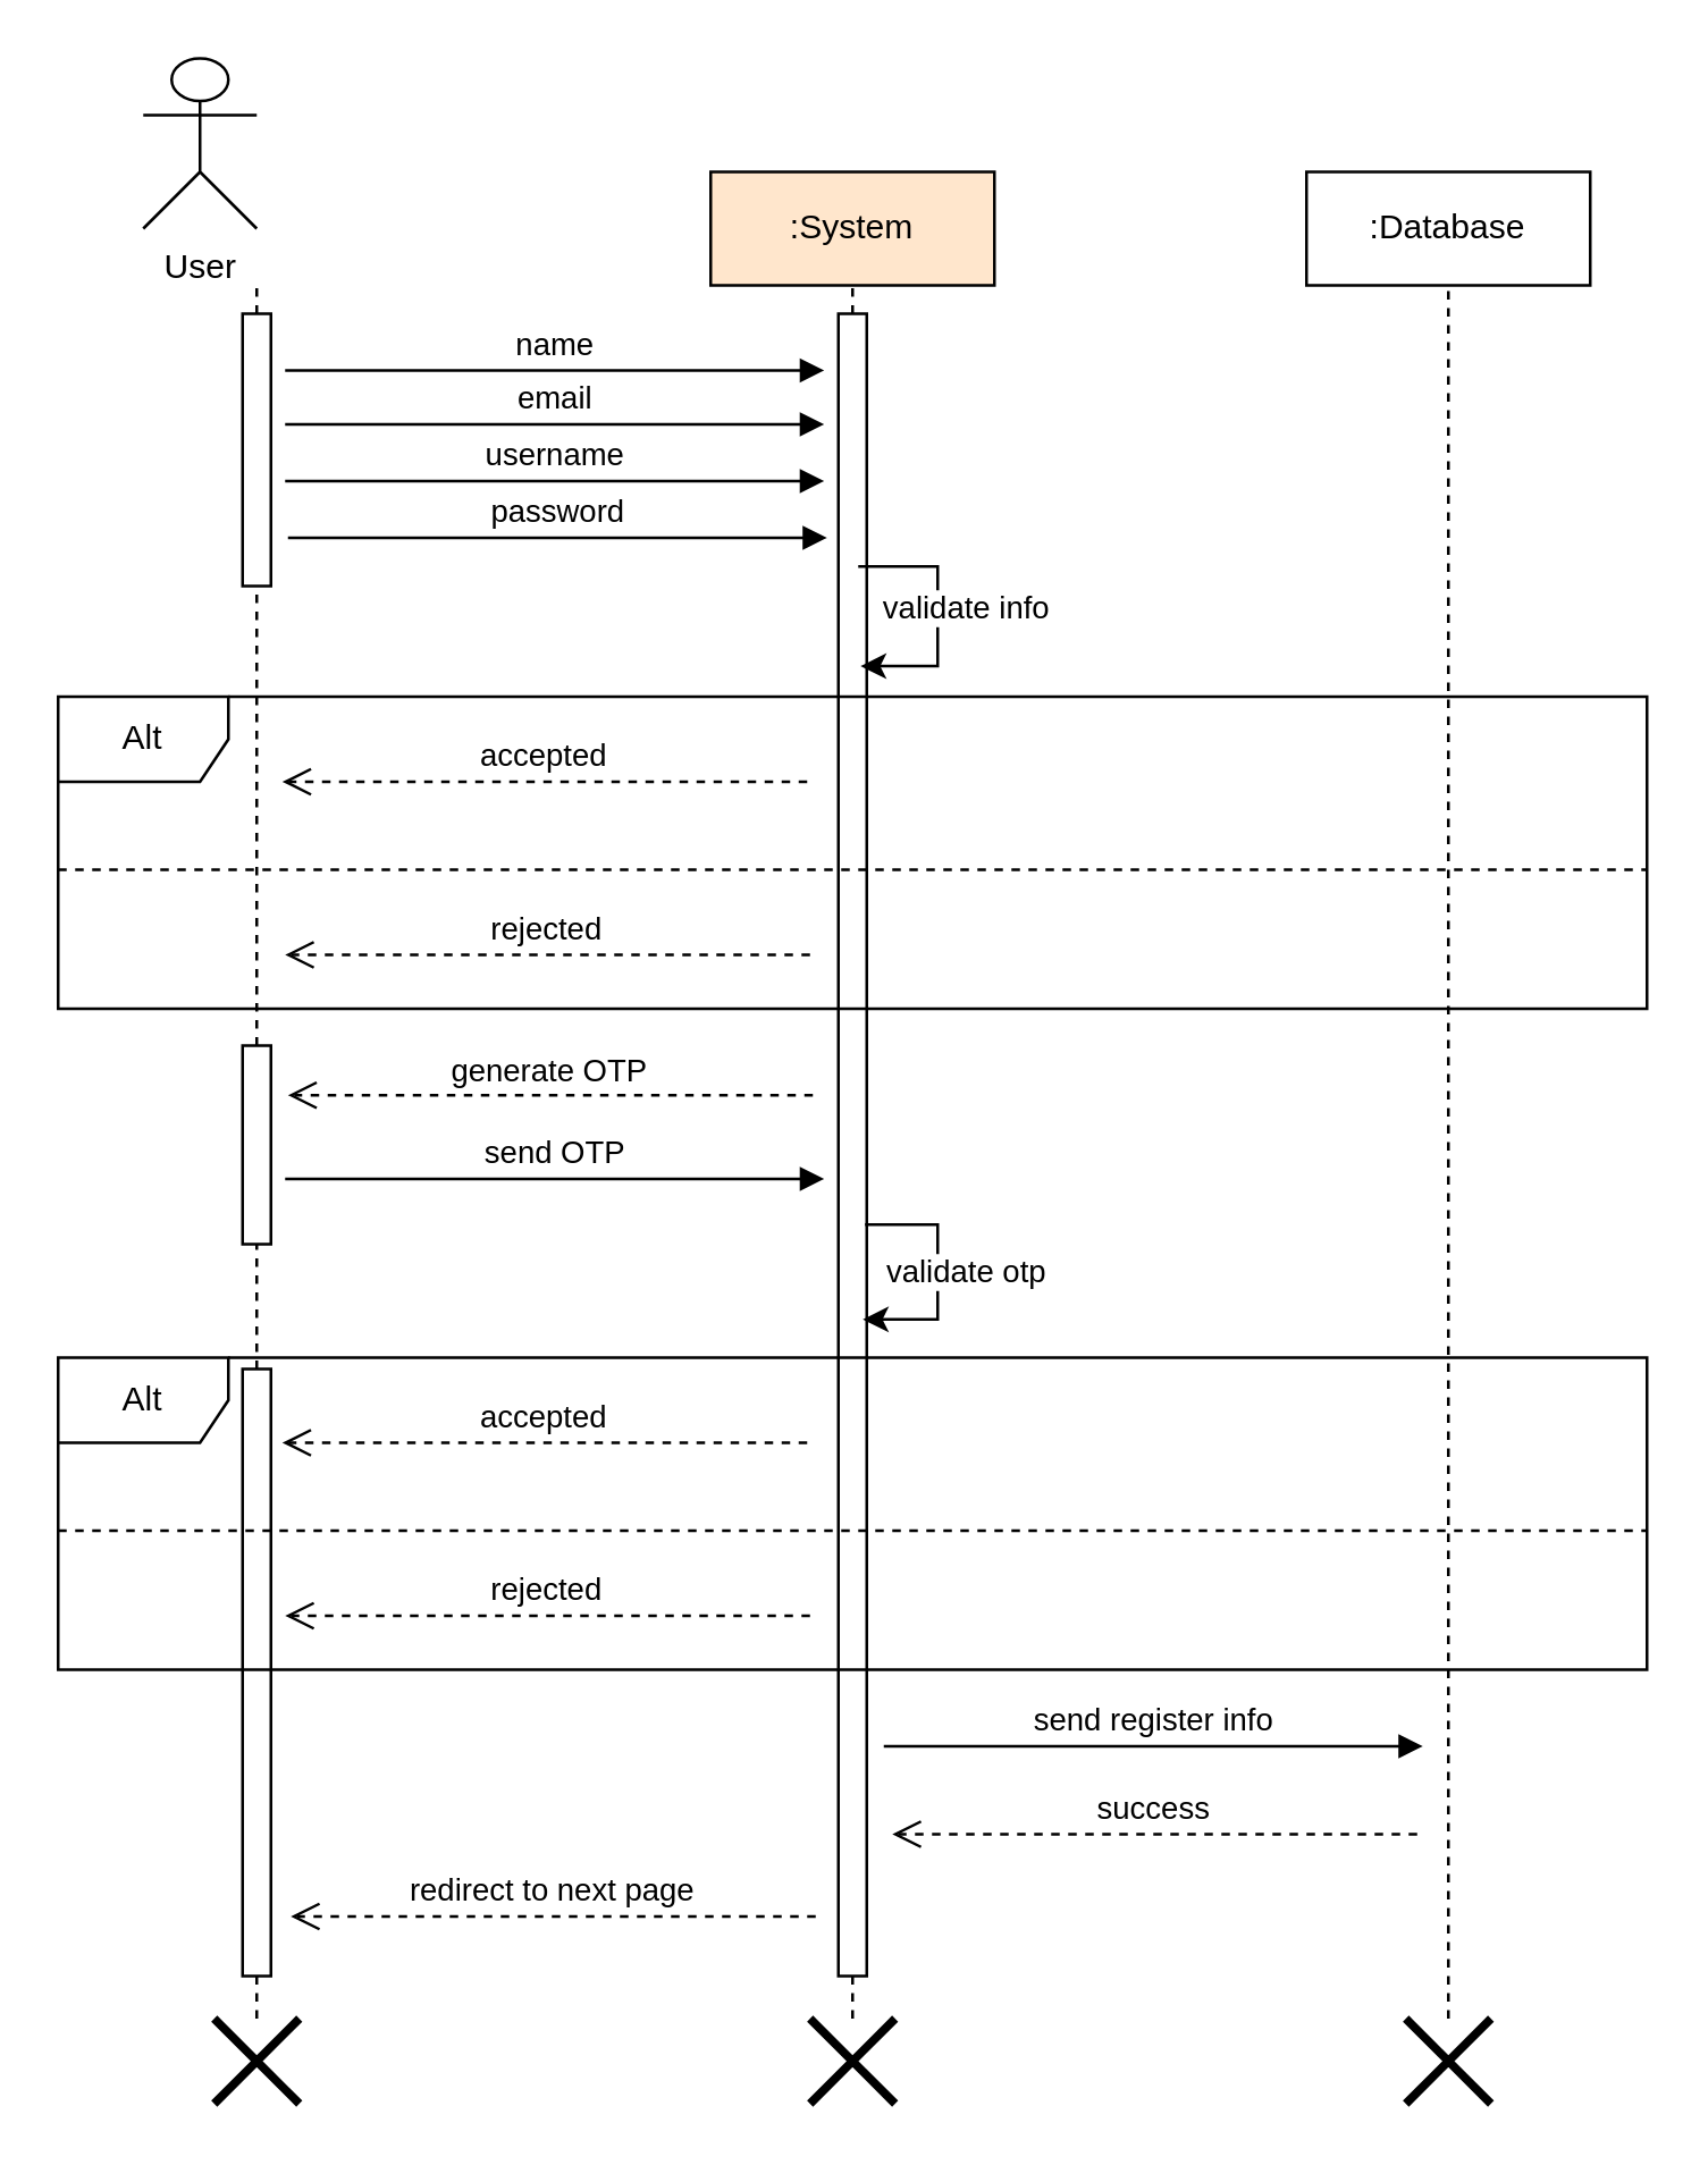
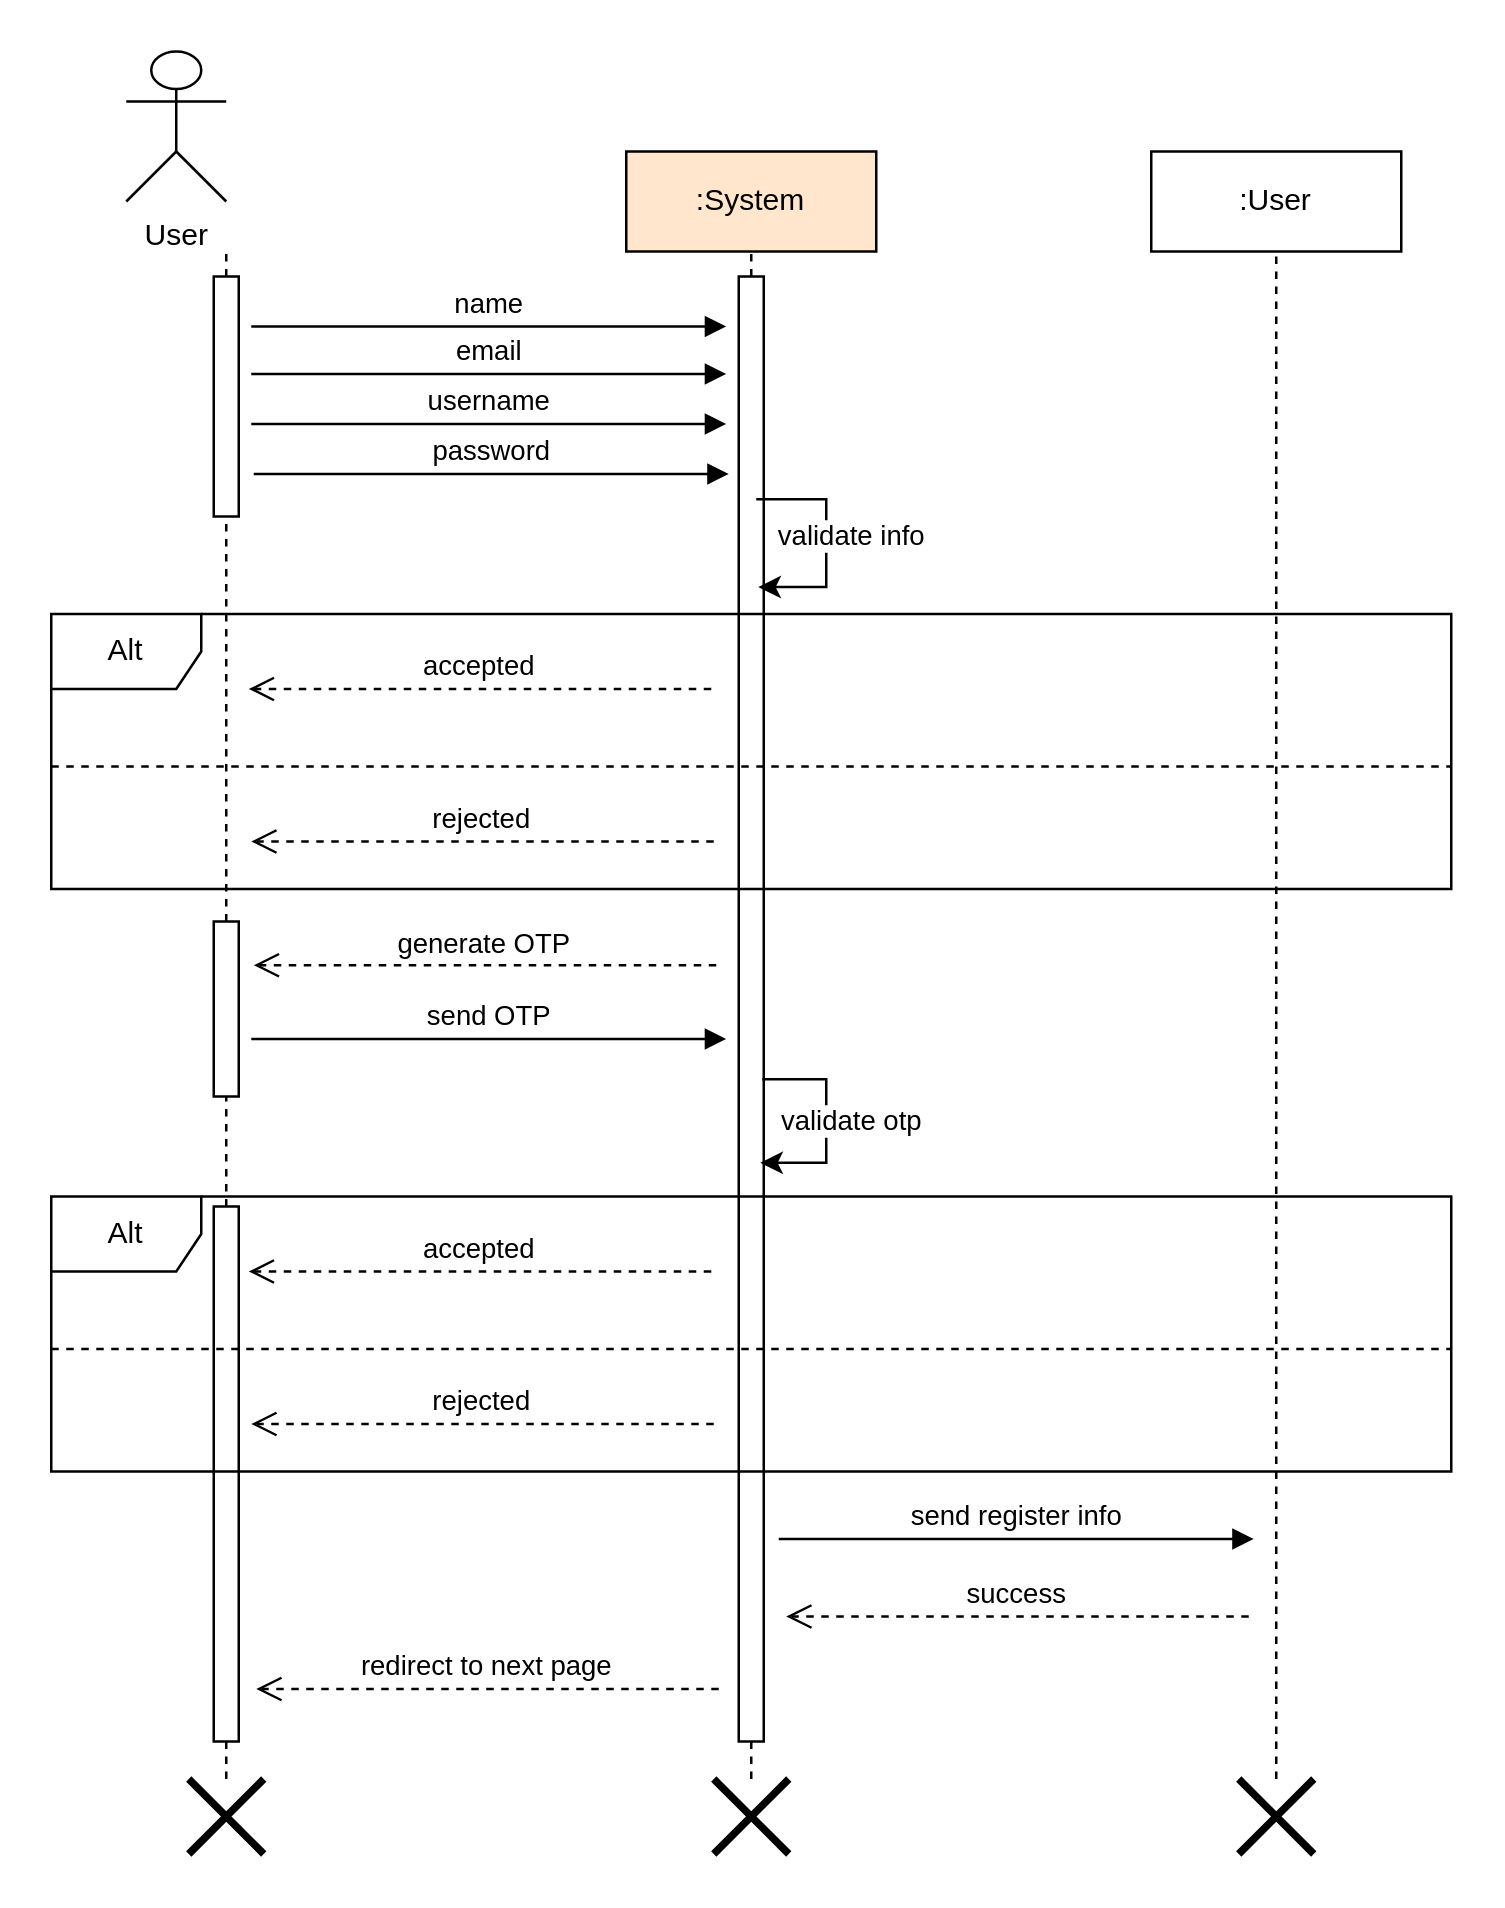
- <mxCell id="14" value=":Database" style="rounded=0;whiteSpace=wrap;html=1;" parent="1" vertex="1"><mxGeometry x="460" y="60" width="100" height="40" as="geometry" /></mxCell>
+ <mxCell id="14" value=":User" style="rounded=0;whiteSpace=wrap;html=1;" parent="1" vertex="1"><mxGeometry x="460" y="60" width="100" height="40" as="geometry" /></mxCell>
